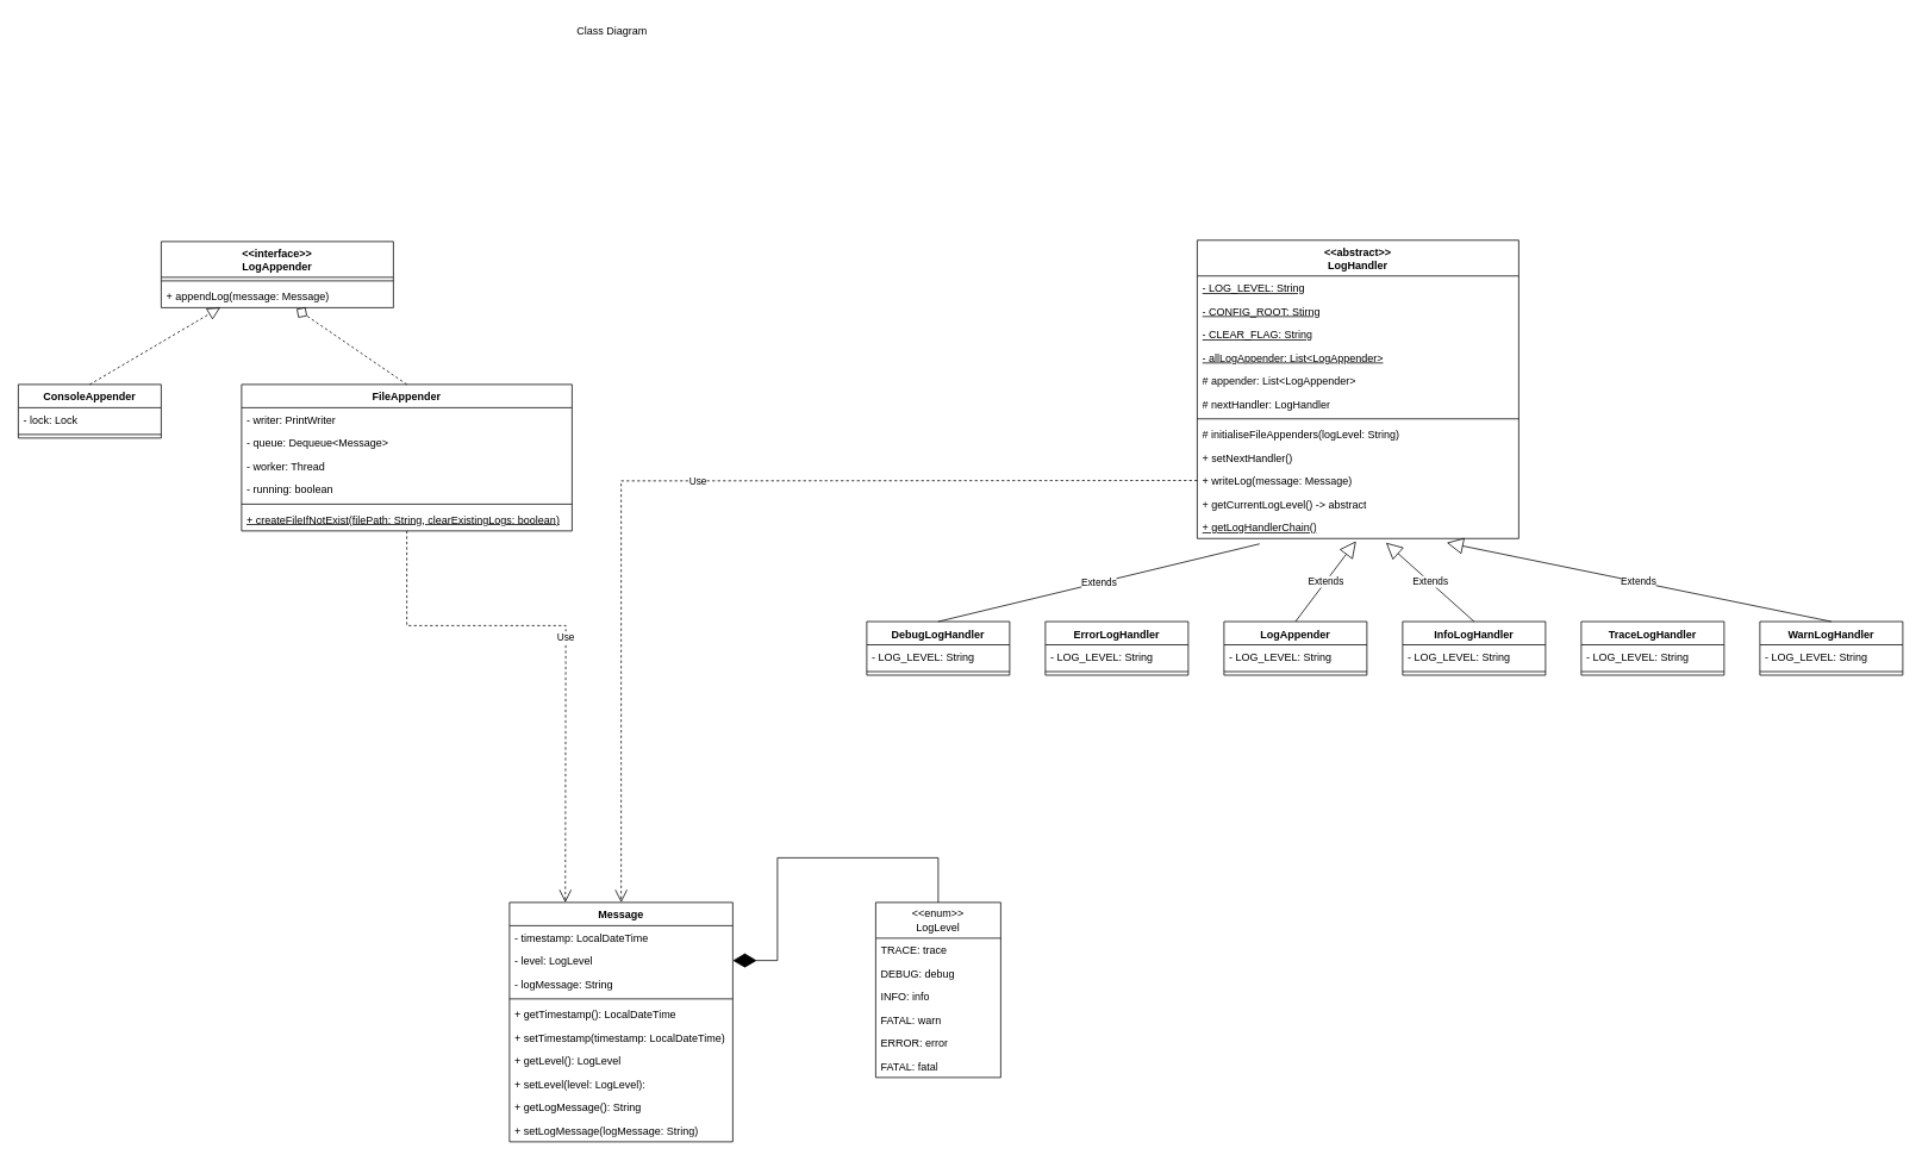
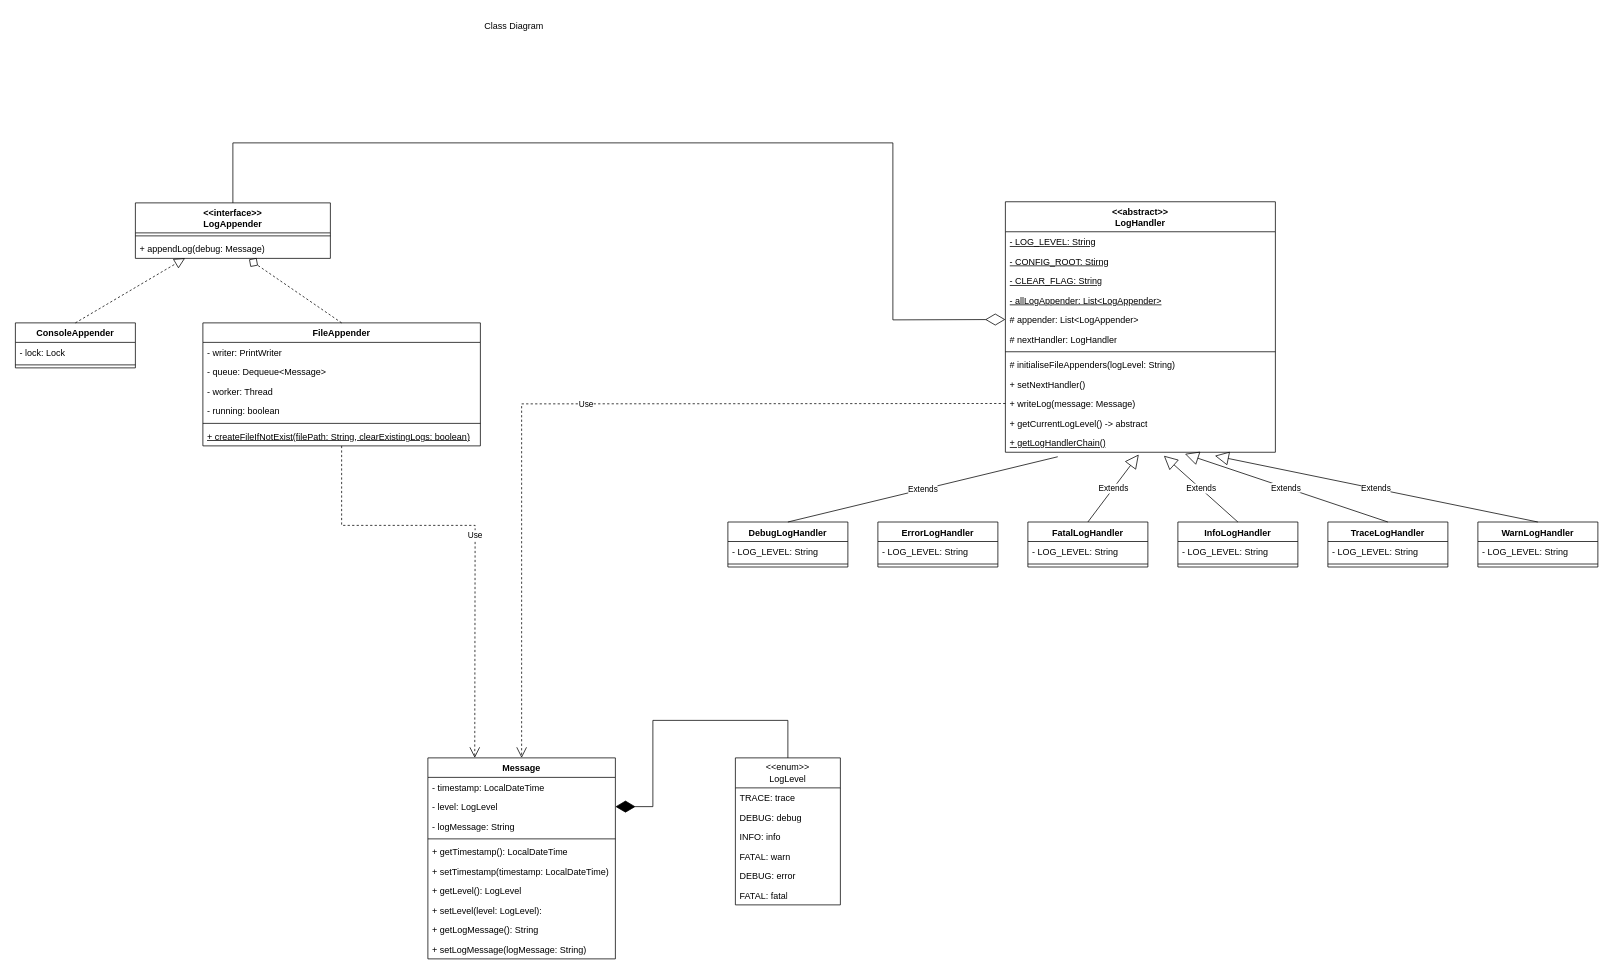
+ <mxCell id="73" value="" style="endArrow=diamondThin;endFill=0;endSize=24;html=1;rounded=0;entryX=0;entryY=0.5;entryDx=0;entryDy=0;exitX=0.5;exitY=0;exitDx=0;exitDy=0;" edge="1" parent="1" source="3" target="23"><mxGeometry width="160" relative="1" as="geometry"><mxPoint x="690" y="590" as="sourcePoint" /><mxPoint x="850" y="590" as="targetPoint" /><Array as="points"><mxPoint x="310" y="190" /><mxPoint x="1190" y="190" /><mxPoint x="1190" y="426" /></Array></mxGeometry></mxCell>
- <mxCell id="5" value="+ appendLog(message: Message)" style="text;strokeColor=none;fillColor=none;align=left;verticalAlign=top;spacingLeft=4;spacingRight=4;overflow=hidden;rotatable=0;points=[[0,0.5],[1,0.5]];portConstraint=eastwest;whiteSpace=wrap;html=1;" vertex="1" parent="3"><mxGeometry y="48" width="260" height="26" as="geometry" /></mxCell>
+ <mxCell id="5" value="+ appendLog(debug: Message)" style="text;strokeColor=none;fillColor=none;align=left;verticalAlign=top;spacingLeft=4;spacingRight=4;overflow=hidden;rotatable=0;points=[[0,0.5],[1,0.5]];portConstraint=eastwest;whiteSpace=wrap;html=1;" vertex="1" parent="3"><mxGeometry y="48" width="260" height="26" as="geometry" /></mxCell>
+ <mxCell id="51" value="Extends" style="endArrow=block;endSize=16;endFill=0;html=1;rounded=0;exitX=0.5;exitY=0;exitDx=0;exitDy=0;entryX=0.665;entryY=1.083;entryDx=0;entryDy=0;entryPerimeter=0;" edge="1" parent="1" source="46" target="30"><mxGeometry width="160" relative="1" as="geometry"><mxPoint x="960" y="920" as="sourcePoint" /><mxPoint x="1120" y="920" as="targetPoint" /></mxGeometry></mxCell>
- <mxCell id="40" value="LogAppender" style="swimlane;fontStyle=1;align=center;verticalAlign=top;childLayout=stackLayout;horizontal=1;startSize=26;horizontalStack=0;resizeParent=1;resizeParentMax=0;resizeLast=0;collapsible=1;marginBottom=0;whiteSpace=wrap;html=1;" vertex="1" parent="1"><mxGeometry x="1370" y="695.5" width="160" height="60" as="geometry" /></mxCell>
+ <mxCell id="40" value="FatalLogHandler" style="swimlane;fontStyle=1;align=center;verticalAlign=top;childLayout=stackLayout;horizontal=1;startSize=26;horizontalStack=0;resizeParent=1;resizeParentMax=0;resizeLast=0;collapsible=1;marginBottom=0;whiteSpace=wrap;html=1;" vertex="1" parent="1"><mxGeometry x="1370" y="695.5" width="160" height="60" as="geometry" /></mxCell>
- <mxCell id="59" value="ERROR: error" style="text;strokeColor=none;fillColor=none;align=left;verticalAlign=top;spacingLeft=4;spacingRight=4;overflow=hidden;rotatable=0;points=[[0,0.5],[1,0.5]];portConstraint=eastwest;whiteSpace=wrap;html=1;" vertex="1" parent="54"><mxGeometry y="144" width="140" height="26" as="geometry" /></mxCell>
+ <mxCell id="59" value="DEBUG: error" style="text;strokeColor=none;fillColor=none;align=left;verticalAlign=top;spacingLeft=4;spacingRight=4;overflow=hidden;rotatable=0;points=[[0,0.5],[1,0.5]];portConstraint=eastwest;whiteSpace=wrap;html=1;" vertex="1" parent="54"><mxGeometry y="144" width="140" height="26" as="geometry" /></mxCell>
